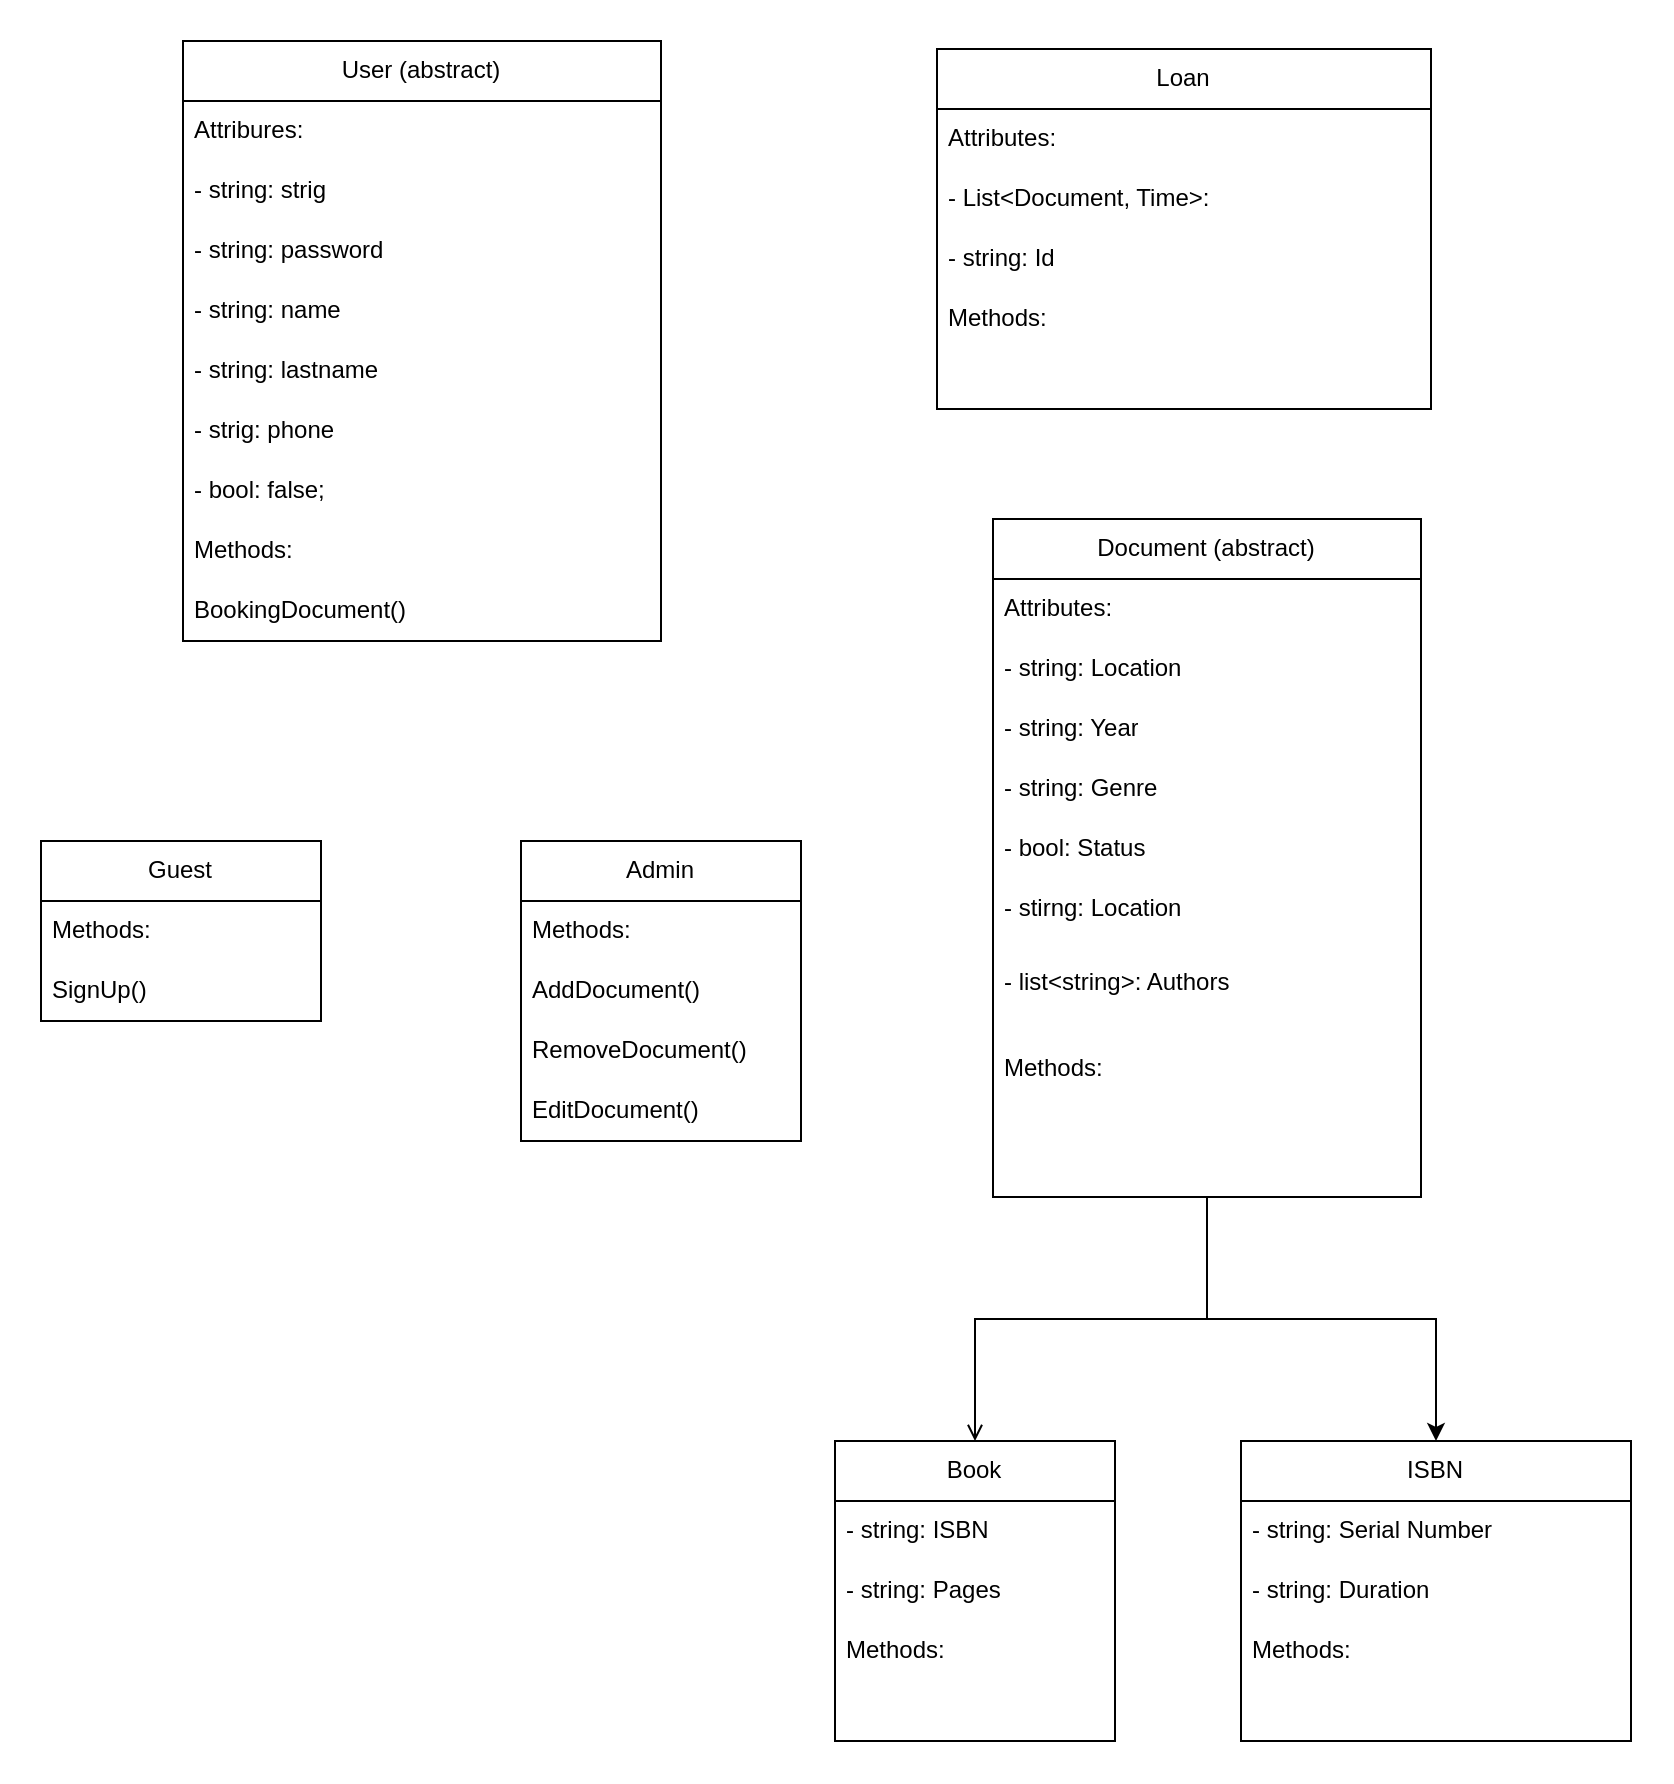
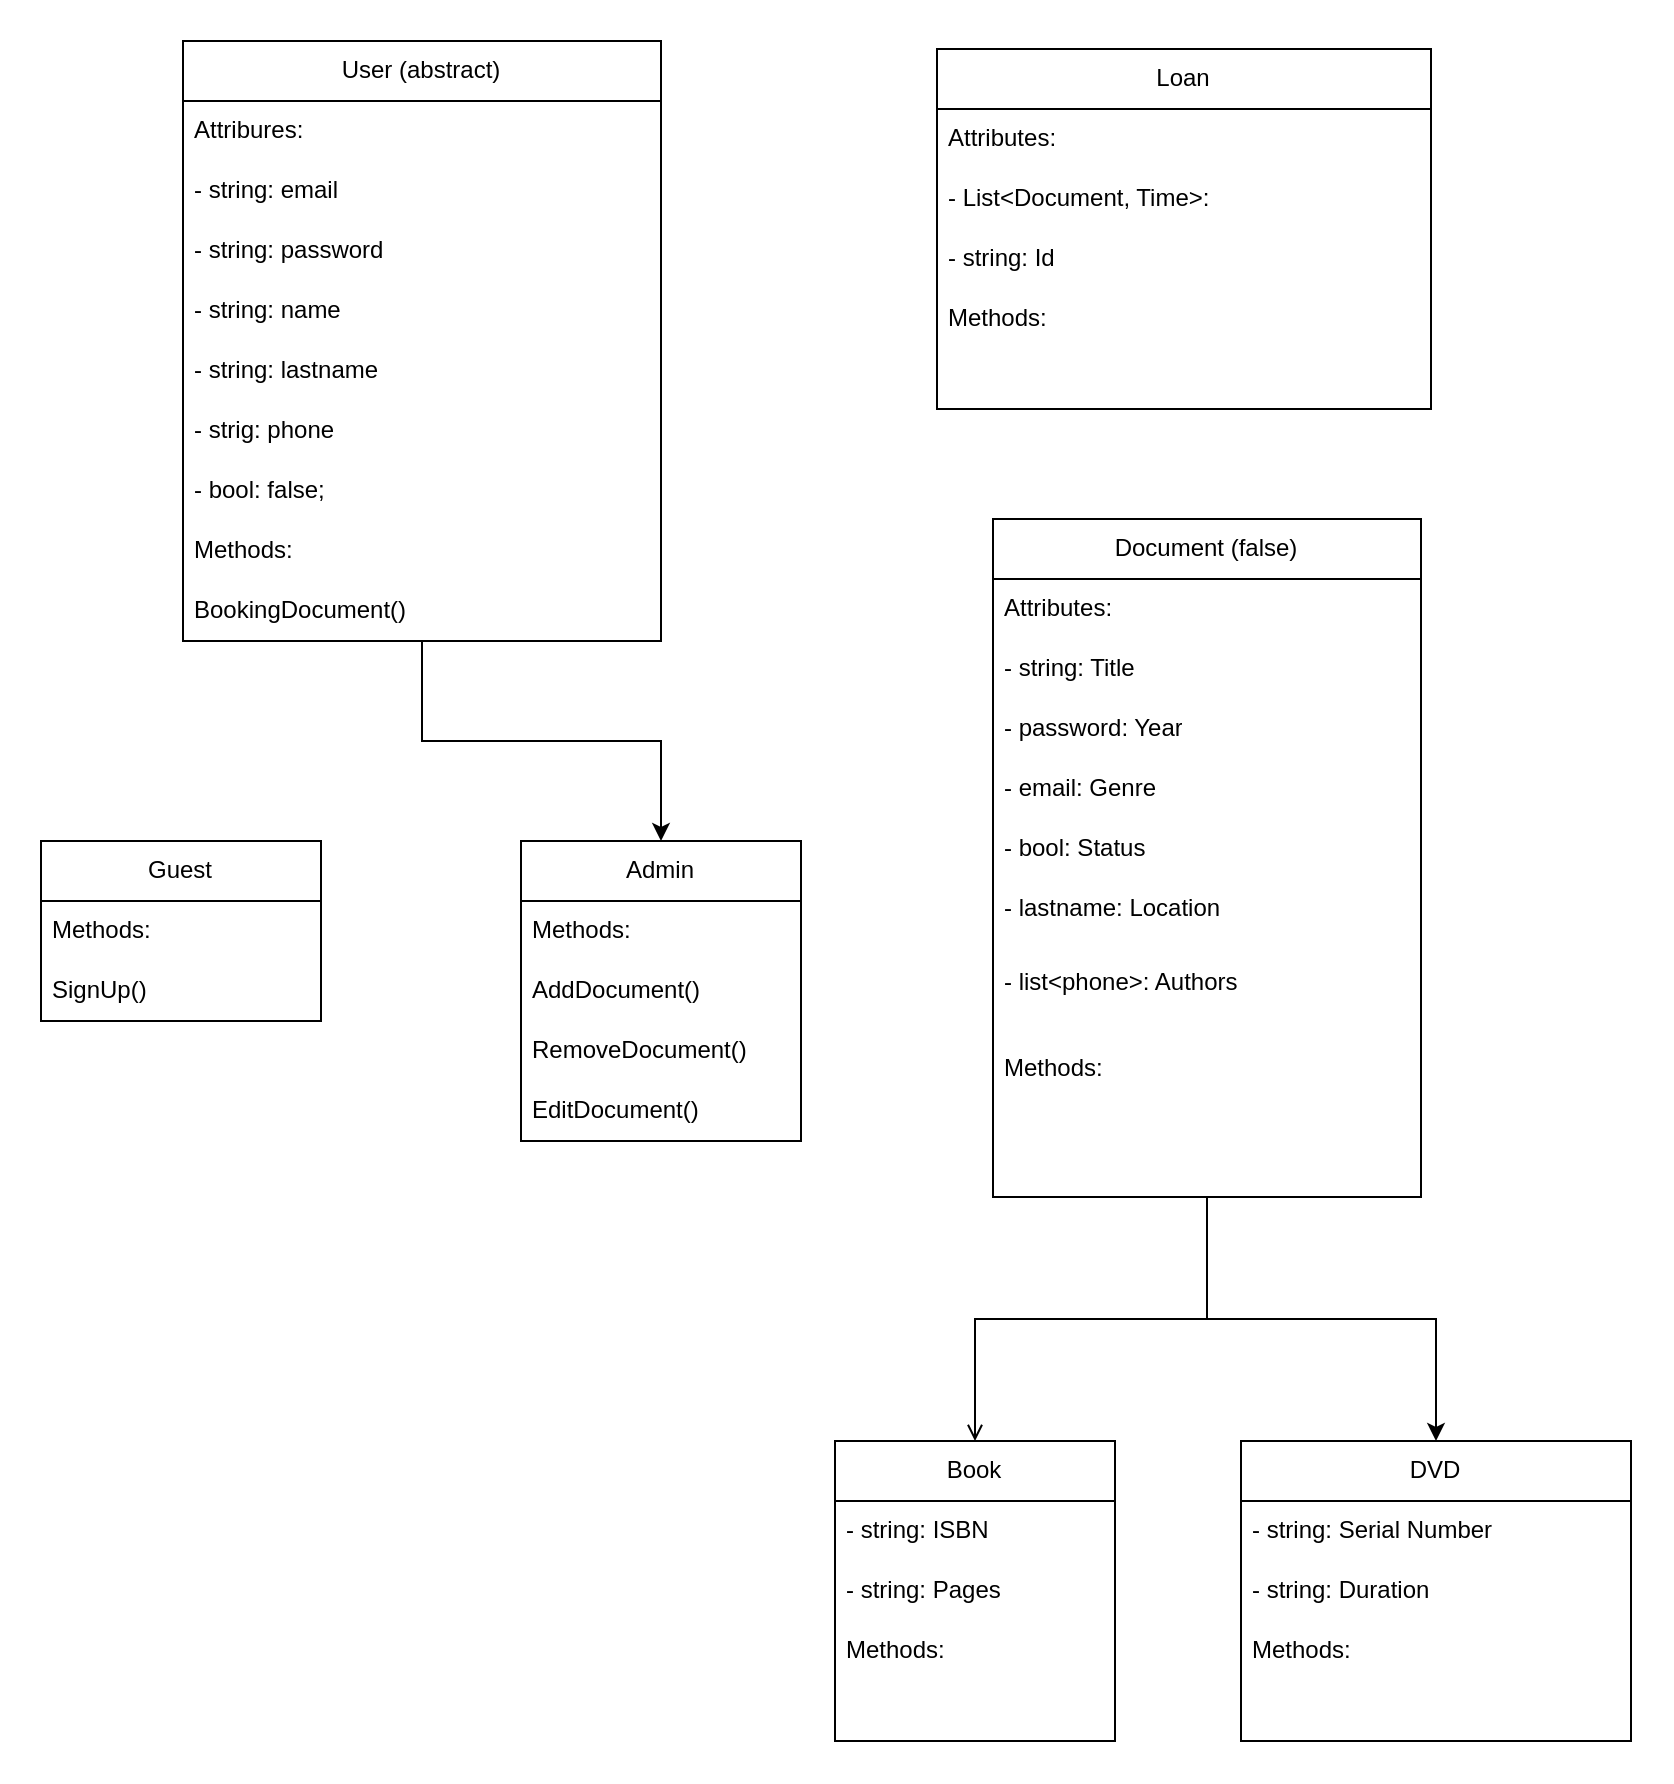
- <mxCell id="5" value="- string: strig" style="text;strokeColor=none;fillColor=none;align=left;verticalAlign=middle;spacingLeft=4;spacingRight=4;overflow=hidden;points=[[0,0.5],[1,0.5]];portConstraint=eastwest;rotatable=0;whiteSpace=wrap;html=1;" vertex="1" parent="3"><mxGeometry y="60" width="239" height="30" as="geometry" /></mxCell>
+ <mxCell id="5" value="- string: email" style="text;strokeColor=none;fillColor=none;align=left;verticalAlign=middle;spacingLeft=4;spacingRight=4;overflow=hidden;points=[[0,0.5],[1,0.5]];portConstraint=eastwest;rotatable=0;whiteSpace=wrap;html=1;" vertex="1" parent="3"><mxGeometry y="60" width="239" height="30" as="geometry" /></mxCell>
- <mxCell id="23" value="Document (abstract)" style="swimlane;fontStyle=0;childLayout=stackLayout;horizontal=1;startSize=30;horizontalStack=0;resizeParent=1;resizeParentMax=0;resizeLast=0;collapsible=1;marginBottom=0;whiteSpace=wrap;html=1;" vertex="1" parent="1"><mxGeometry x="496" y="259" width="214" height="339" as="geometry" /></mxCell>
+ <mxCell id="23" value="Document (false)" style="swimlane;fontStyle=0;childLayout=stackLayout;horizontal=1;startSize=30;horizontalStack=0;resizeParent=1;resizeParentMax=0;resizeLast=0;collapsible=1;marginBottom=0;whiteSpace=wrap;html=1;" vertex="1" parent="1"><mxGeometry x="496" y="259" width="214" height="339" as="geometry" /></mxCell>
- <mxCell id="25" value="- string: Location" style="text;strokeColor=none;fillColor=none;align=left;verticalAlign=middle;spacingLeft=4;spacingRight=4;overflow=hidden;points=[[0,0.5],[1,0.5]];portConstraint=eastwest;rotatable=0;whiteSpace=wrap;html=1;" vertex="1" parent="23"><mxGeometry y="60" width="214" height="30" as="geometry" /></mxCell>
+ <mxCell id="25" value="- string: Title" style="text;strokeColor=none;fillColor=none;align=left;verticalAlign=middle;spacingLeft=4;spacingRight=4;overflow=hidden;points=[[0,0.5],[1,0.5]];portConstraint=eastwest;rotatable=0;whiteSpace=wrap;html=1;" vertex="1" parent="23"><mxGeometry y="60" width="214" height="30" as="geometry" /></mxCell>
- <mxCell id="26" value="&lt;div&gt;- string: Year&lt;/div&gt;" style="text;strokeColor=none;fillColor=none;align=left;verticalAlign=middle;spacingLeft=4;spacingRight=4;overflow=hidden;points=[[0,0.5],[1,0.5]];portConstraint=eastwest;rotatable=0;whiteSpace=wrap;html=1;" vertex="1" parent="23"><mxGeometry y="90" width="214" height="30" as="geometry" /></mxCell>
+ <mxCell id="26" value="&lt;div&gt;- password: Year&lt;/div&gt;" style="text;strokeColor=none;fillColor=none;align=left;verticalAlign=middle;spacingLeft=4;spacingRight=4;overflow=hidden;points=[[0,0.5],[1,0.5]];portConstraint=eastwest;rotatable=0;whiteSpace=wrap;html=1;" vertex="1" parent="23"><mxGeometry y="90" width="214" height="30" as="geometry" /></mxCell>
+ <mxCell id="2" style="edgeStyle=orthogonalEdgeStyle;rounded=0;orthogonalLoop=1;jettySize=auto;html=1;" edge="1" parent="1" source="3" target="13"><mxGeometry relative="1" as="geometry" /></mxCell>
- <mxCell id="27" value="- string: Genre" style="text;strokeColor=none;fillColor=none;align=left;verticalAlign=middle;spacingLeft=4;spacingRight=4;overflow=hidden;points=[[0,0.5],[1,0.5]];portConstraint=eastwest;rotatable=0;whiteSpace=wrap;html=1;" vertex="1" parent="23"><mxGeometry y="120" width="214" height="30" as="geometry" /></mxCell>
+ <mxCell id="27" value="- email: Genre" style="text;strokeColor=none;fillColor=none;align=left;verticalAlign=middle;spacingLeft=4;spacingRight=4;overflow=hidden;points=[[0,0.5],[1,0.5]];portConstraint=eastwest;rotatable=0;whiteSpace=wrap;html=1;" vertex="1" parent="23"><mxGeometry y="120" width="214" height="30" as="geometry" /></mxCell>
- <mxCell id="29" value="- stirng: Location" style="text;strokeColor=none;fillColor=none;align=left;verticalAlign=middle;spacingLeft=4;spacingRight=4;overflow=hidden;points=[[0,0.5],[1,0.5]];portConstraint=eastwest;rotatable=0;whiteSpace=wrap;html=1;" vertex="1" parent="23"><mxGeometry y="180" width="214" height="30" as="geometry" /></mxCell>
+ <mxCell id="29" value="- lastname: Location" style="text;strokeColor=none;fillColor=none;align=left;verticalAlign=middle;spacingLeft=4;spacingRight=4;overflow=hidden;points=[[0,0.5],[1,0.5]];portConstraint=eastwest;rotatable=0;whiteSpace=wrap;html=1;" vertex="1" parent="23"><mxGeometry y="180" width="214" height="30" as="geometry" /></mxCell>
- <mxCell id="30" value="- list&amp;lt;string&amp;gt;: Authors" style="text;strokeColor=none;fillColor=none;align=left;verticalAlign=middle;spacingLeft=4;spacingRight=4;overflow=hidden;points=[[0,0.5],[1,0.5]];portConstraint=eastwest;rotatable=0;whiteSpace=wrap;html=1;" vertex="1" parent="23"><mxGeometry y="210" width="214" height="43" as="geometry" /></mxCell>
+ <mxCell id="30" value="- list&amp;lt;phone&amp;gt;: Authors" style="text;strokeColor=none;fillColor=none;align=left;verticalAlign=middle;spacingLeft=4;spacingRight=4;overflow=hidden;points=[[0,0.5],[1,0.5]];portConstraint=eastwest;rotatable=0;whiteSpace=wrap;html=1;" vertex="1" parent="23"><mxGeometry y="210" width="214" height="43" as="geometry" /></mxCell>
- <mxCell id="38" value="ISBN" style="swimlane;fontStyle=0;childLayout=stackLayout;horizontal=1;startSize=30;horizontalStack=0;resizeParent=1;resizeParentMax=0;resizeLast=0;collapsible=1;marginBottom=0;whiteSpace=wrap;html=1;" vertex="1" parent="1"><mxGeometry x="620" y="720" width="195" height="150" as="geometry" /></mxCell>
+ <mxCell id="38" value="DVD" style="swimlane;fontStyle=0;childLayout=stackLayout;horizontal=1;startSize=30;horizontalStack=0;resizeParent=1;resizeParentMax=0;resizeLast=0;collapsible=1;marginBottom=0;whiteSpace=wrap;html=1;" vertex="1" parent="1"><mxGeometry x="620" y="720" width="195" height="150" as="geometry" /></mxCell>
